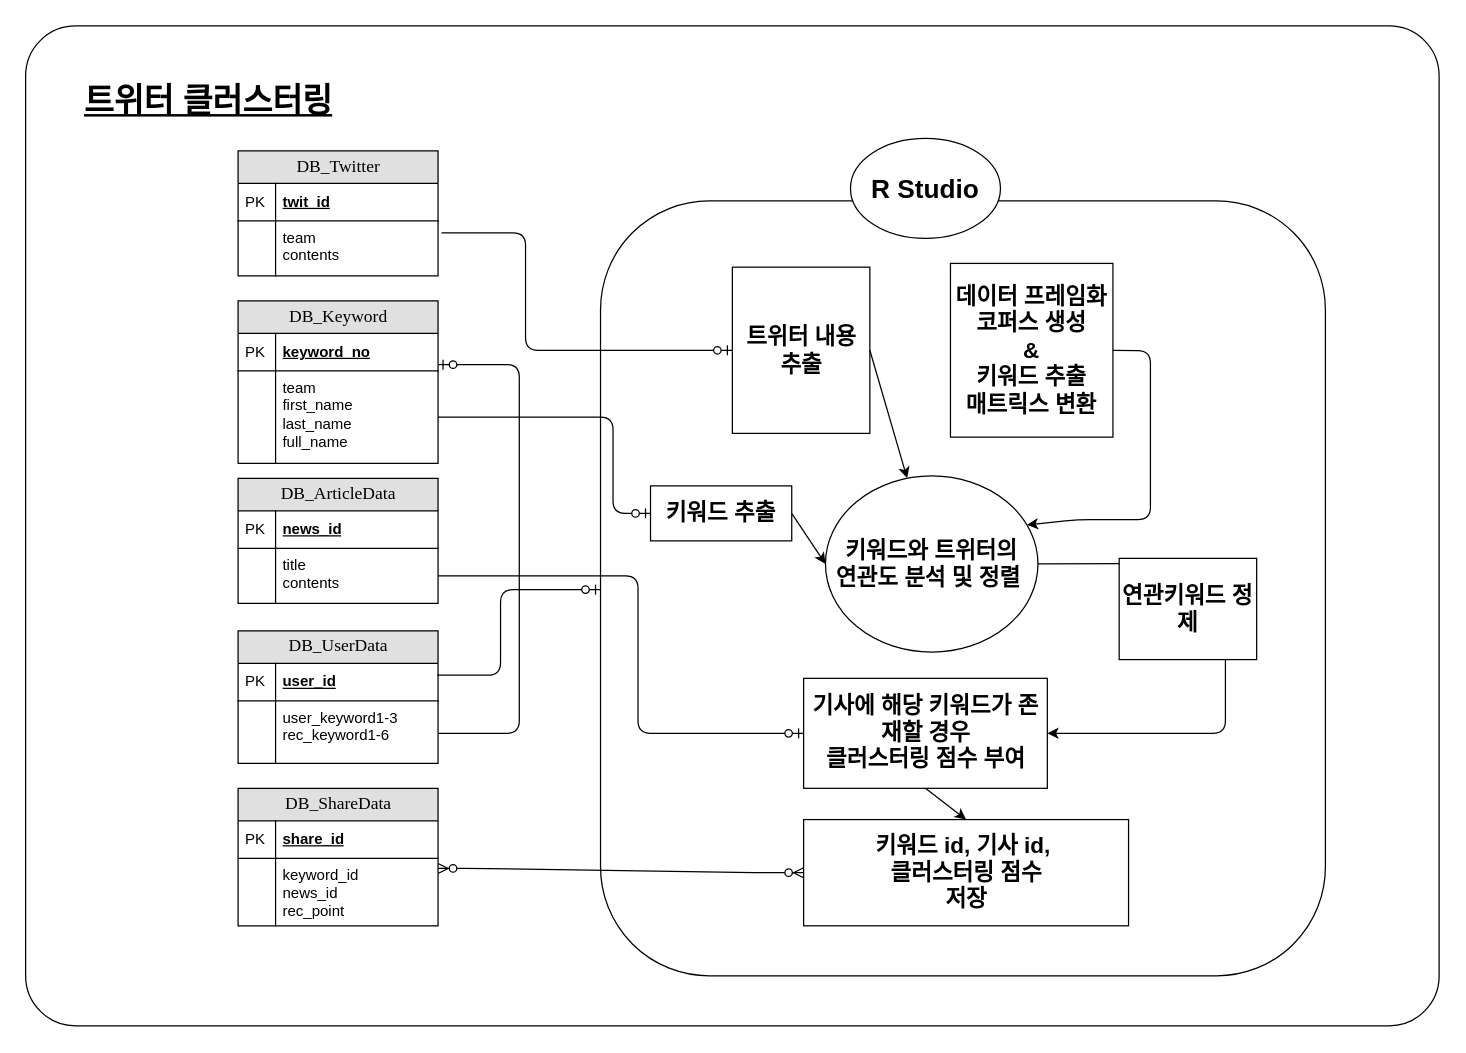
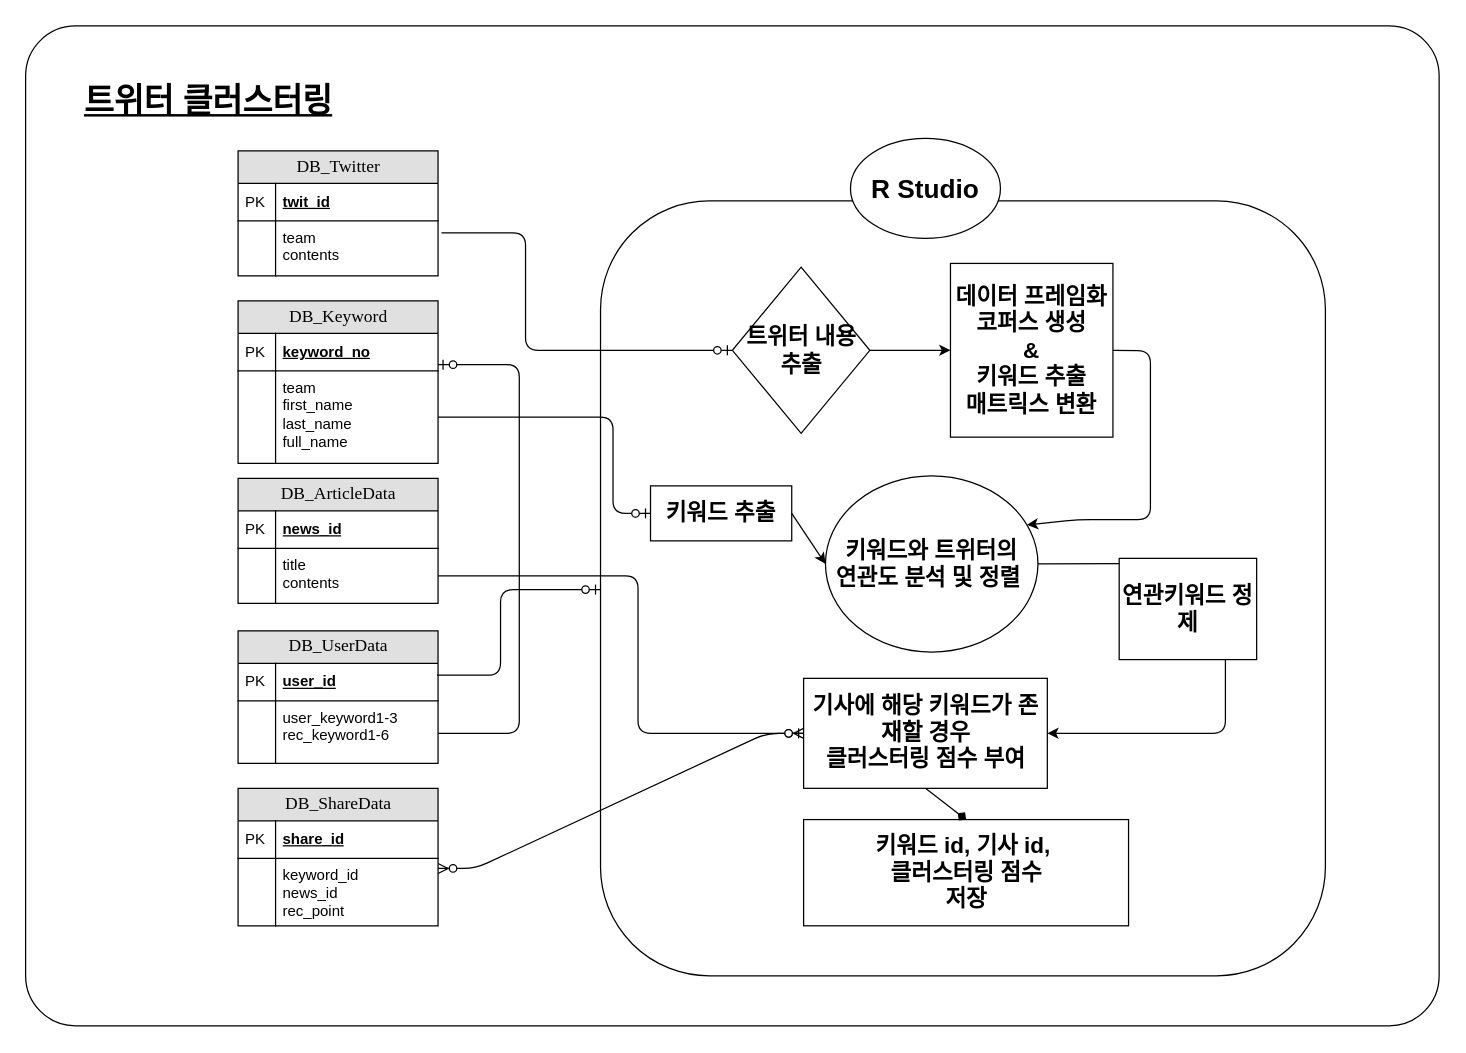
- <mxCell id="22" value="트위터 내용 추출" style="rounded=1;whiteSpace=wrap;html=1;fontSize=18;fontStyle=1;arcSize=0;" parent="3" vertex="1"><mxGeometry x="565.5" y="193" width="110" height="133" as="geometry" /></mxCell>
+ <mxCell id="22" value="트위터 내용 추출" style="rhombus;whiteSpace=wrap;html=1;fontSize=18;fontStyle=1;arcSize=0;" parent="3" vertex="1"><mxGeometry x="565.5" y="193" width="110" height="133" as="geometry" /></mxCell>
- <mxCell id="24" style="edgeStyle=none;rounded=0;orthogonalLoop=1;jettySize=auto;html=1;exitX=1;exitY=0.5;exitDx=0;exitDy=0;fontSize=18;" parent="3" source="22" target="25" edge="1"><mxGeometry relative="1" as="geometry" /></mxCell>
+ <mxCell id="24" style="edgeStyle=none;rounded=0;orthogonalLoop=1;jettySize=auto;html=1;exitX=1;exitY=0.5;exitDx=0;exitDy=0;entryX=0;entryY=0.5;entryDx=0;entryDy=0;fontSize=18;" parent="3" source="22" target="23" edge="1"><mxGeometry relative="1" as="geometry" /></mxCell>
- <mxCell id="27" style="edgeStyle=none;rounded=0;orthogonalLoop=1;jettySize=auto;html=1;exitX=0.5;exitY=1;exitDx=0;exitDy=0;entryX=0.5;entryY=0;entryDx=0;entryDy=0;fontSize=18;" parent="3" source="28" target="26" edge="1"><mxGeometry relative="1" as="geometry" /></mxCell>
+ <mxCell id="27" style="edgeStyle=none;rounded=0;orthogonalLoop=1;jettySize=auto;html=1;exitX=0.5;exitY=1;exitDx=0;exitDy=0;entryX=0.5;entryY=0;entryDx=0;entryDy=0;fontSize=18;endArrow=diamond;" parent="3" source="28" target="26" edge="1"><mxGeometry relative="1" as="geometry" /></mxCell>
- <mxCell id="18" value="" style="edgeStyle=entityRelationEdgeStyle;fontSize=12;html=1;endArrow=ERzeroToMany;endFill=1;startArrow=ERzeroToMany;exitX=1;exitY=0.15;exitDx=0;exitDy=0;exitPerimeter=0;entryX=0;entryY=0.5;entryDx=0;entryDy=0;" parent="3" target="26" edge="1" source="43"><mxGeometry width="100" height="100" relative="1" as="geometry"><mxPoint x="331" y="590" as="sourcePoint" /><mxPoint x="655" y="680" as="targetPoint" /></mxGeometry></mxCell>
+ <mxCell id="18" value="" style="edgeStyle=entityRelationEdgeStyle;fontSize=12;html=1;endArrow=ERzeroToMany;endFill=1;startArrow=ERzeroToMany;exitX=1;exitY=0.15;exitDx=0;exitDy=0;exitPerimeter=0;" parent="3" target="28" edge="1" source="43"><mxGeometry width="100" height="100" relative="1" as="geometry"><mxPoint x="331" y="590" as="sourcePoint" /><mxPoint x="655" y="680" as="targetPoint" /></mxGeometry></mxCell>
